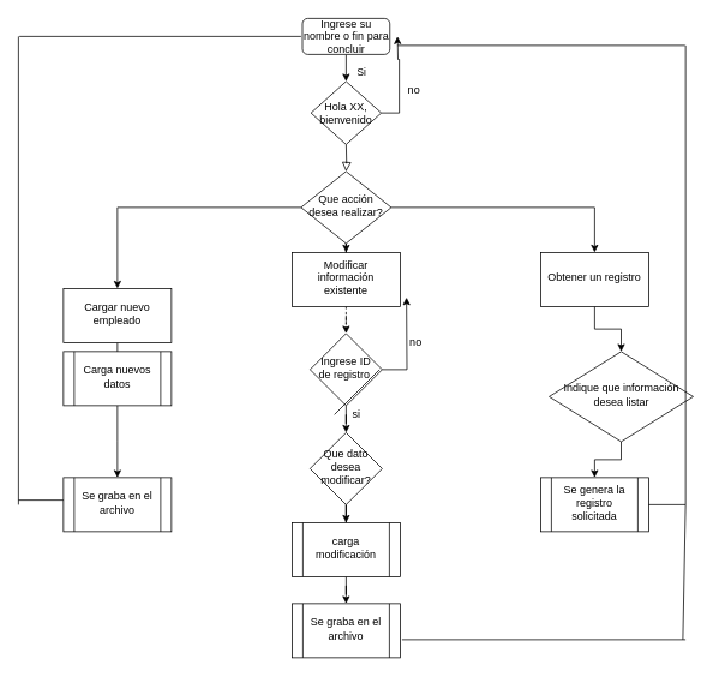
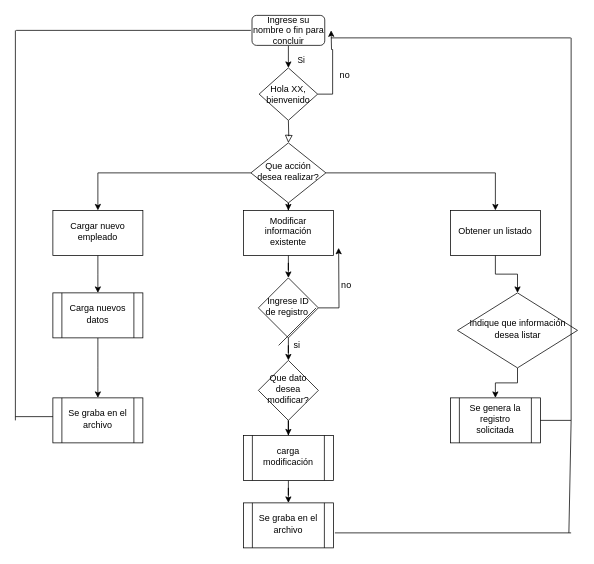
- <mxCell id="12" value="Obtener un registro" style="whiteSpace=wrap;html=1;shadow=0;strokeWidth=1;spacing=6;spacingTop=-4;" parent="1" vertex="1"><mxGeometry x="600" y="280" width="120" height="60" as="geometry" /></mxCell>
+ <mxCell id="12" value="Obtener un listado" style="whiteSpace=wrap;html=1;shadow=0;strokeWidth=1;spacing=6;spacingTop=-4;" parent="1" vertex="1"><mxGeometry x="600" y="280" width="120" height="60" as="geometry" /></mxCell>
- <mxCell id="8" value="Cargar nuevo empleado" style="whiteSpace=wrap;html=1;shadow=0;strokeWidth=1;spacing=6;spacingTop=-4;" parent="1" vertex="1"><mxGeometry x="70" y="320" width="120" height="60" as="geometry" /></mxCell>
+ <mxCell id="8" value="Cargar nuevo empleado" style="whiteSpace=wrap;html=1;shadow=0;strokeWidth=1;spacing=6;spacingTop=-4;" parent="1" vertex="1"><mxGeometry x="70" y="280" width="120" height="60" as="geometry" /></mxCell>
- <mxCell id="9" value="" style="edgeStyle=orthogonalEdgeStyle;rounded=0;orthogonalLoop=1;jettySize=auto;html=1;dashed=1;" parent="1" source="10" target="23" edge="1"><mxGeometry relative="1" as="geometry" /></mxCell>
+ <mxCell id="9" value="" style="edgeStyle=orthogonalEdgeStyle;rounded=0;orthogonalLoop=1;jettySize=auto;html=1;" parent="1" source="10" target="23" edge="1"><mxGeometry relative="1" as="geometry" /></mxCell>
